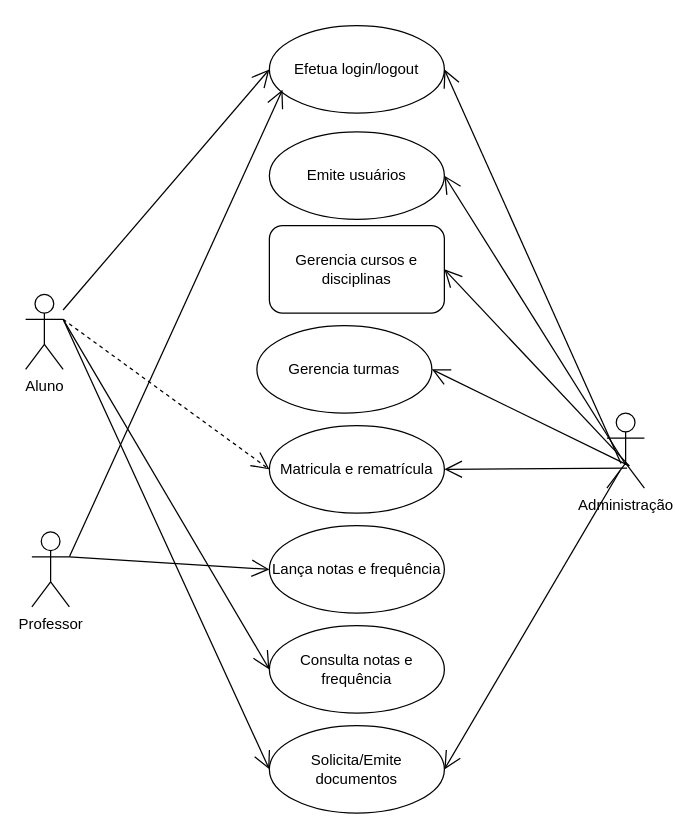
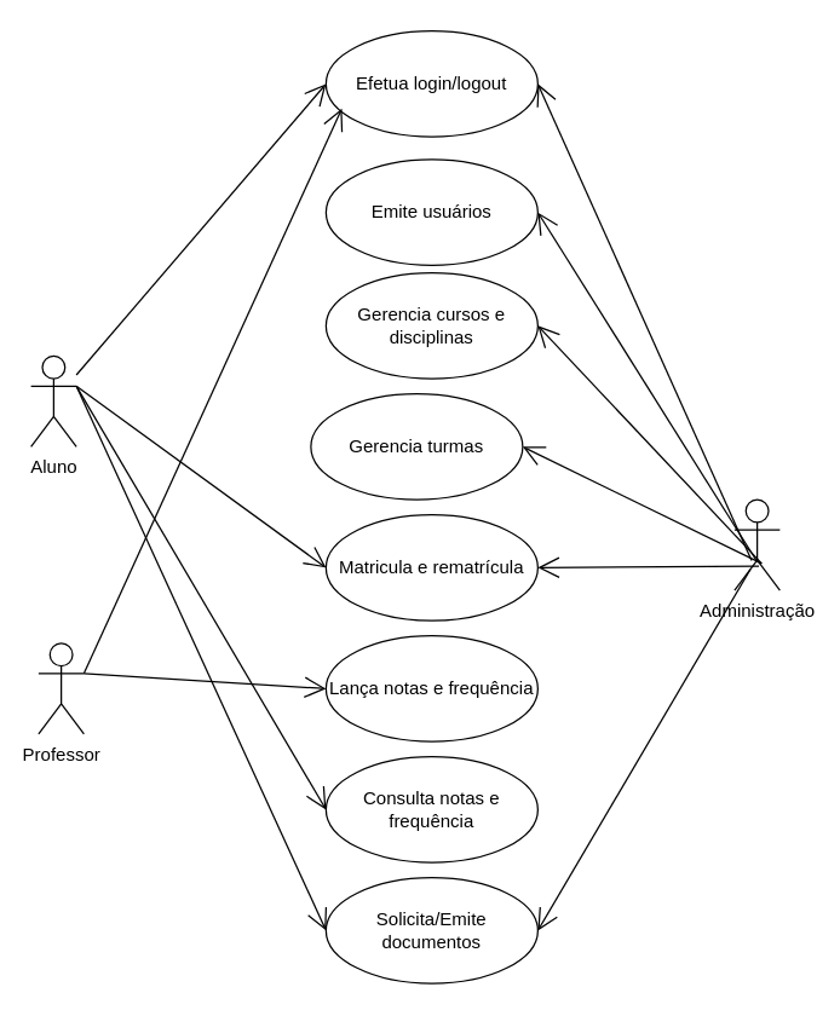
- <mxCell id="6" value="Gerencia cursos e disciplinas" style="whiteSpace=wrap;html=1;rounded=1;" vertex="1" parent="1"><mxGeometry x="215" y="180" width="140" height="70" as="geometry" /></mxCell>
+ <mxCell id="6" value="Gerencia cursos e disciplinas" style="ellipse;whiteSpace=wrap;html=1;" vertex="1" parent="1"><mxGeometry x="215" y="180" width="140" height="70" as="geometry" /></mxCell>
- <mxCell id="20" value="" style="endArrow=open;endFill=1;endSize=12;html=1;exitX=1;exitY=0.333;exitDx=0;exitDy=0;exitPerimeter=0;entryX=0;entryY=0.5;entryDx=0;entryDy=0;dashed=1;" edge="1" parent="1" source="2" target="8"><mxGeometry width="160" relative="1" as="geometry"><mxPoint x="135" y="320" as="sourcePoint" /><mxPoint x="295" y="320" as="targetPoint" /></mxGeometry></mxCell>
+ <mxCell id="20" value="" style="endArrow=open;endFill=1;endSize=12;html=1;exitX=1;exitY=0.333;exitDx=0;exitDy=0;exitPerimeter=0;entryX=0;entryY=0.5;entryDx=0;entryDy=0;" edge="1" parent="1" source="2" target="8"><mxGeometry width="160" relative="1" as="geometry"><mxPoint x="135" y="320" as="sourcePoint" /><mxPoint x="295" y="320" as="targetPoint" /></mxGeometry></mxCell>
